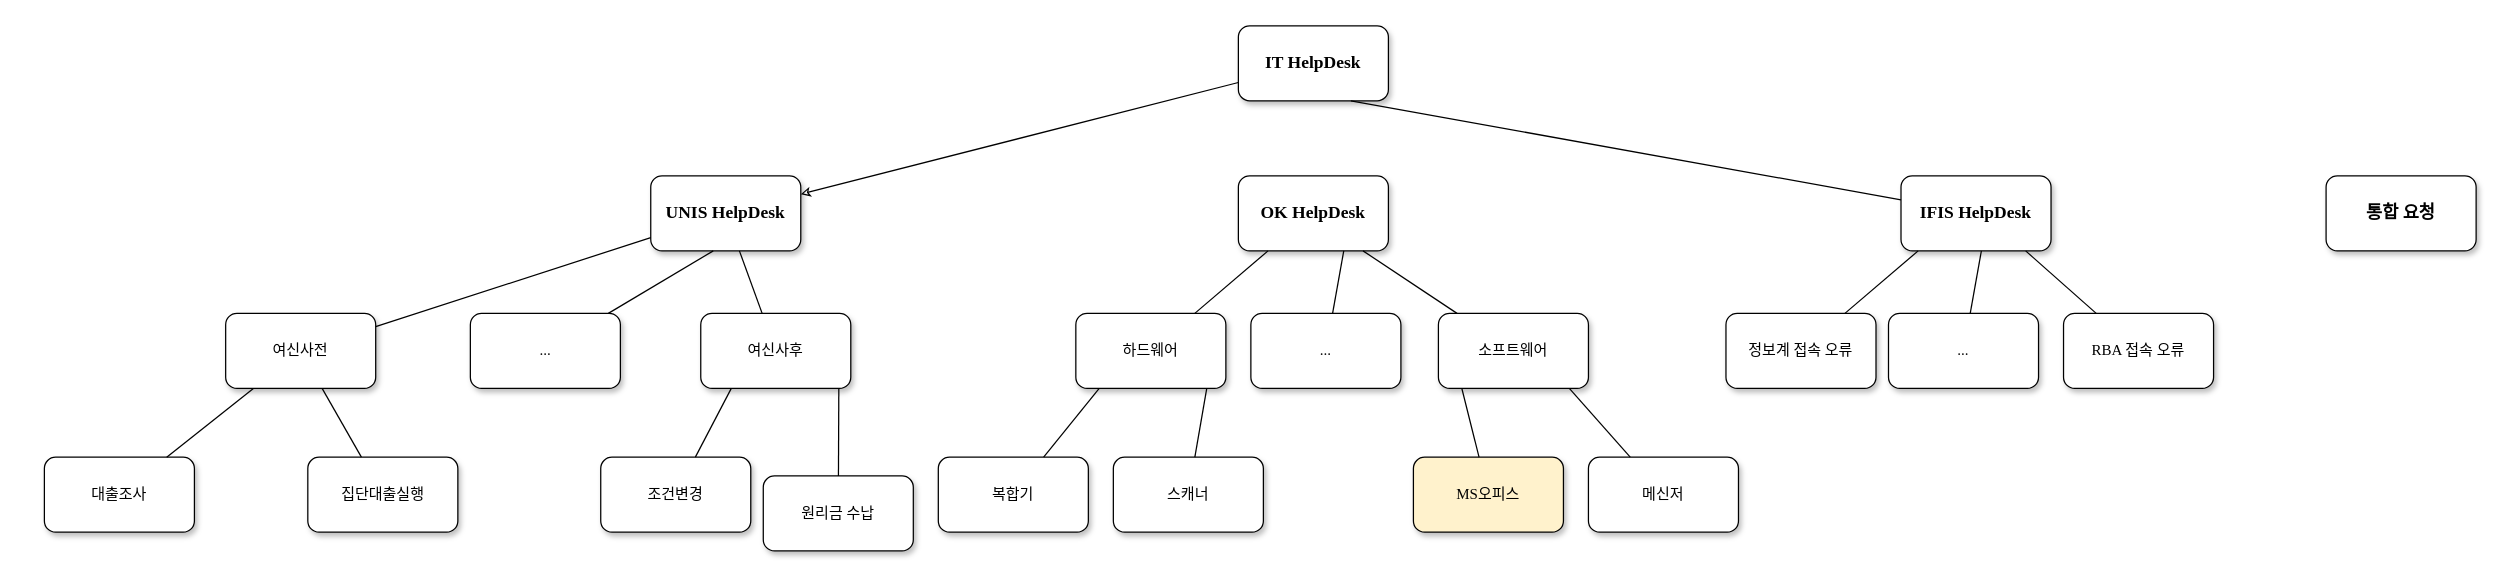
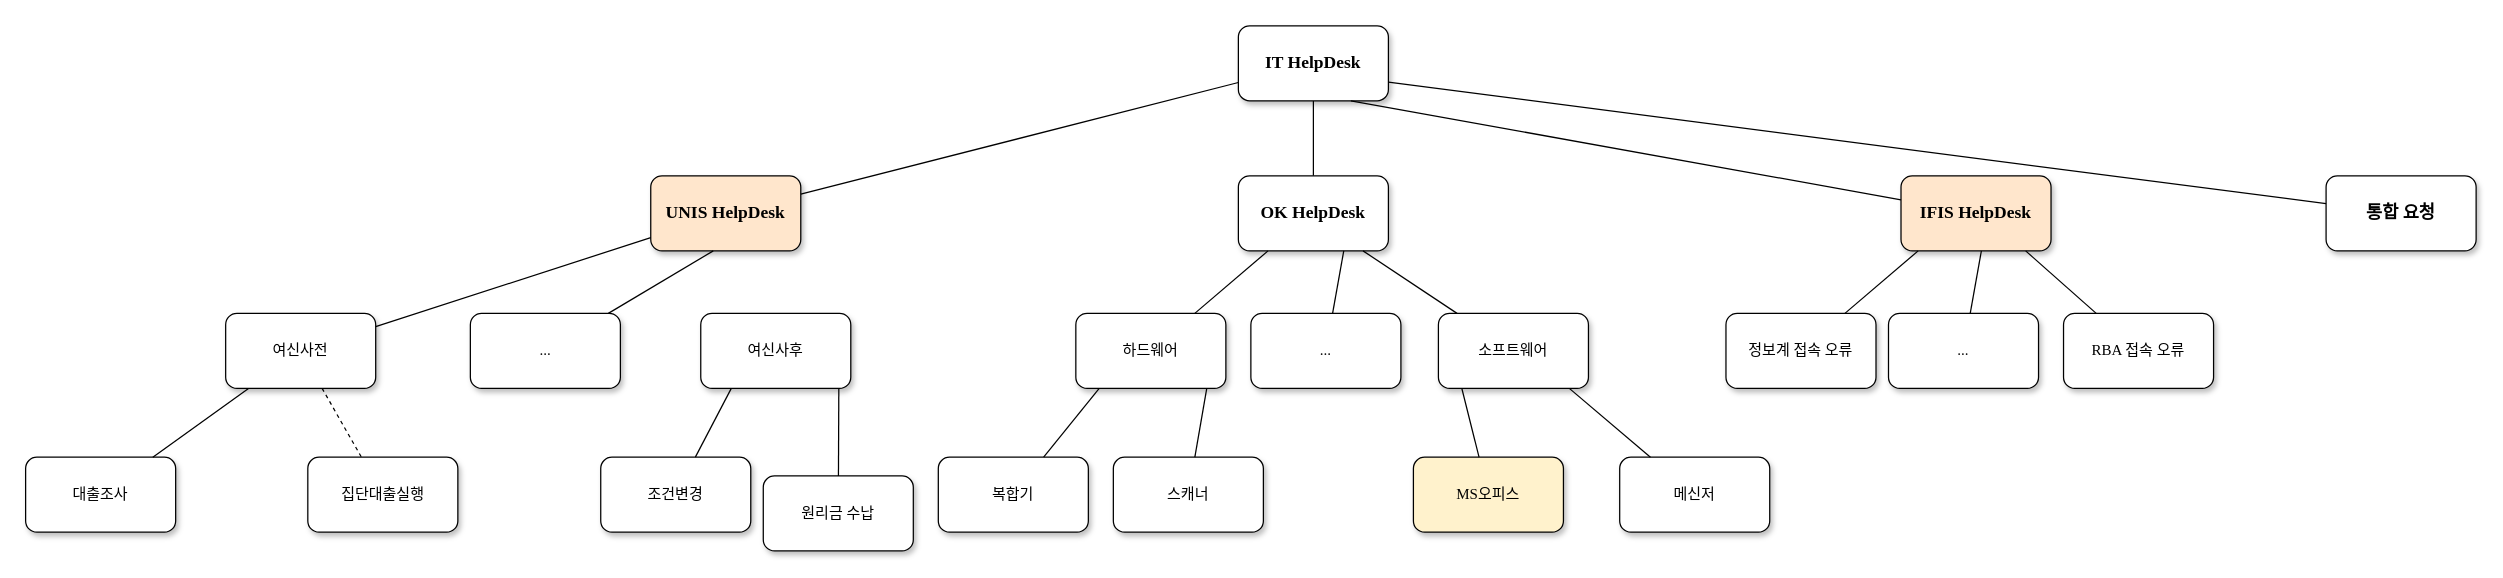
+ <mxCell id="2" value="" style="edgeStyle=orthogonalEdgeStyle;rounded=0;orthogonalLoop=1;jettySize=auto;html=1;endArrow=none;endFill=0;" parent="1" source="3" target="16" edge="1"><mxGeometry relative="1" as="geometry" /></mxCell>
+ <mxCell id="44" value="" style="rounded=0;html=1;labelBackgroundColor=none;startArrow=none;startFill=0;startSize=5;endArrow=none;endFill=0;endSize=5;jettySize=auto;orthogonalLoop=1;strokeWidth=1;fontFamily=Verdana;fontSize=12;exitX=1;exitY=0.75;exitDx=0;exitDy=0;" edge="1" parent="1" target="43" source="3"><mxGeometry x="-0.3" y="13" relative="1" as="geometry"><mxPoint as="offset" /><mxPoint x="1110" y="50" as="sourcePoint" /></mxGeometry></mxCell>
- <mxCell id="7" value="" style="rounded=0;html=1;labelBackgroundColor=none;startArrow=none;startFill=0;startSize=5;endArrow=classic;endFill=0;endSize=5;jettySize=auto;orthogonalLoop=1;strokeWidth=1;fontFamily=Verdana;fontSize=12;" parent="1" source="3" target="4" edge="1"><mxGeometry x="-0.359" y="-11" relative="1" as="geometry"><mxPoint as="offset" /></mxGeometry></mxCell>
+ <mxCell id="7" value="" style="rounded=0;html=1;labelBackgroundColor=none;startArrow=none;startFill=0;startSize=5;endArrow=none;endFill=0;endSize=5;jettySize=auto;orthogonalLoop=1;strokeWidth=1;fontFamily=Verdana;fontSize=12" parent="1" source="3" target="4" edge="1"><mxGeometry x="-0.359" y="-11" relative="1" as="geometry"><mxPoint as="offset" /></mxGeometry></mxCell>
- <mxCell id="4" value="&lt;b style=&quot;border-color: var(--border-color);&quot;&gt;&lt;font style=&quot;border-color: var(--border-color); font-size: 14px;&quot;&gt;UNIS HelpDesk&lt;/font&gt;&lt;/b&gt;" style="whiteSpace=wrap;html=1;rounded=1;shadow=1;labelBackgroundColor=none;strokeWidth=1;fontFamily=Verdana;fontSize=12;align=center;" parent="1" vertex="1"><mxGeometry x="520" y="140" width="120" height="60" as="geometry" /></mxCell>
+ <mxCell id="4" value="&lt;b style=&quot;border-color: var(--border-color);&quot;&gt;&lt;font style=&quot;border-color: var(--border-color); font-size: 14px;&quot;&gt;UNIS HelpDesk&lt;/font&gt;&lt;/b&gt;" style="whiteSpace=wrap;html=1;rounded=1;shadow=1;labelBackgroundColor=none;strokeWidth=1;fontFamily=Verdana;fontSize=12;align=center;fillColor=#ffe6cc;" parent="1" vertex="1"><mxGeometry x="520" y="140" width="120" height="60" as="geometry" /></mxCell>
- <mxCell id="5" value="&lt;b style=&quot;border-color: var(--border-color);&quot;&gt;&lt;font style=&quot;border-color: var(--border-color); font-size: 14px;&quot;&gt;IFIS HelpDesk&lt;/font&gt;&lt;/b&gt;" style="whiteSpace=wrap;html=1;rounded=1;shadow=1;labelBackgroundColor=none;strokeWidth=1;fontFamily=Verdana;fontSize=12;align=center;" parent="1" vertex="1"><mxGeometry x="1520" y="140" width="120" height="60" as="geometry" /></mxCell>
+ <mxCell id="5" value="&lt;b style=&quot;border-color: var(--border-color);&quot;&gt;&lt;font style=&quot;border-color: var(--border-color); font-size: 14px;&quot;&gt;IFIS HelpDesk&lt;/font&gt;&lt;/b&gt;" style="whiteSpace=wrap;html=1;rounded=1;shadow=1;labelBackgroundColor=none;strokeWidth=1;fontFamily=Verdana;fontSize=12;align=center;fillColor=#ffe6cc;" parent="1" vertex="1"><mxGeometry x="1520" y="140" width="120" height="60" as="geometry" /></mxCell>
- <mxCell id="13" value="" style="rounded=0;html=1;labelBackgroundColor=none;startArrow=none;startFill=0;startSize=5;endArrow=none;endFill=0;endSize=5;jettySize=auto;orthogonalLoop=1;strokeWidth=1;fontFamily=Verdana;fontSize=12" parent="1" source="4" target="9" edge="1"><mxGeometry x="-0.199" y="14" relative="1" as="geometry"><mxPoint as="offset" /></mxGeometry></mxCell>
- <mxCell id="15" value="" style="rounded=0;html=1;labelBackgroundColor=none;startArrow=none;startFill=0;startSize=5;endArrow=none;endFill=0;endSize=5;jettySize=auto;orthogonalLoop=1;strokeWidth=1;fontFamily=Verdana;fontSize=12" parent="1" source="8" target="11" edge="1"><mxGeometry x="-0.287" y="12" relative="1" as="geometry"><mxPoint as="offset" /></mxGeometry></mxCell>
+ <mxCell id="15" value="" style="rounded=0;html=1;labelBackgroundColor=none;startArrow=none;startFill=0;startSize=5;endArrow=none;endFill=0;endSize=5;jettySize=auto;orthogonalLoop=1;strokeWidth=1;fontFamily=Verdana;fontSize=12;dashed=1;" parent="1" source="8" target="11" edge="1"><mxGeometry x="-0.287" y="12" relative="1" as="geometry"><mxPoint as="offset" /></mxGeometry></mxCell>
- <mxCell id="10" value="대출조사" style="whiteSpace=wrap;html=1;rounded=1;shadow=1;labelBackgroundColor=none;strokeWidth=1;fontFamily=Verdana;fontSize=12;align=center;" parent="1" vertex="1"><mxGeometry x="35" y="365" width="120" height="60" as="geometry" /></mxCell>
+ <mxCell id="10" value="대출조사" style="whiteSpace=wrap;html=1;rounded=1;shadow=1;labelBackgroundColor=none;strokeWidth=1;fontFamily=Verdana;fontSize=12;align=center;" parent="1" vertex="1"><mxGeometry x="20" y="365" width="120" height="60" as="geometry" /></mxCell>
- <mxCell id="32" value="메신저" style="whiteSpace=wrap;html=1;rounded=1;shadow=1;labelBackgroundColor=none;strokeWidth=1;fontFamily=Verdana;fontSize=12;align=center;" parent="1" vertex="1"><mxGeometry x="1270" y="365" width="120" height="60" as="geometry" /></mxCell>
+ <mxCell id="32" value="메신저" style="whiteSpace=wrap;html=1;rounded=1;shadow=1;labelBackgroundColor=none;strokeWidth=1;fontFamily=Verdana;fontSize=12;align=center;" parent="1" vertex="1"><mxGeometry x="1295" y="365" width="120" height="60" as="geometry" /></mxCell>
